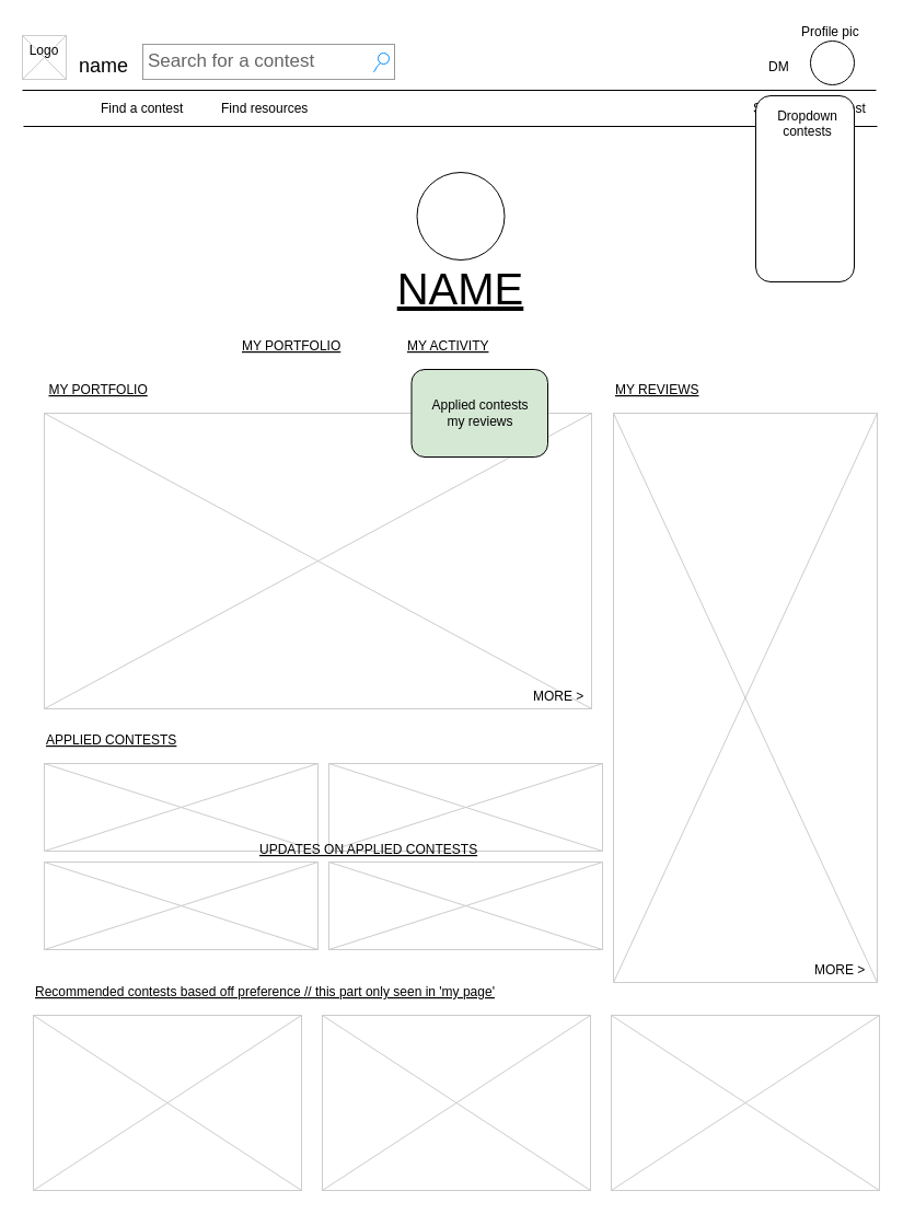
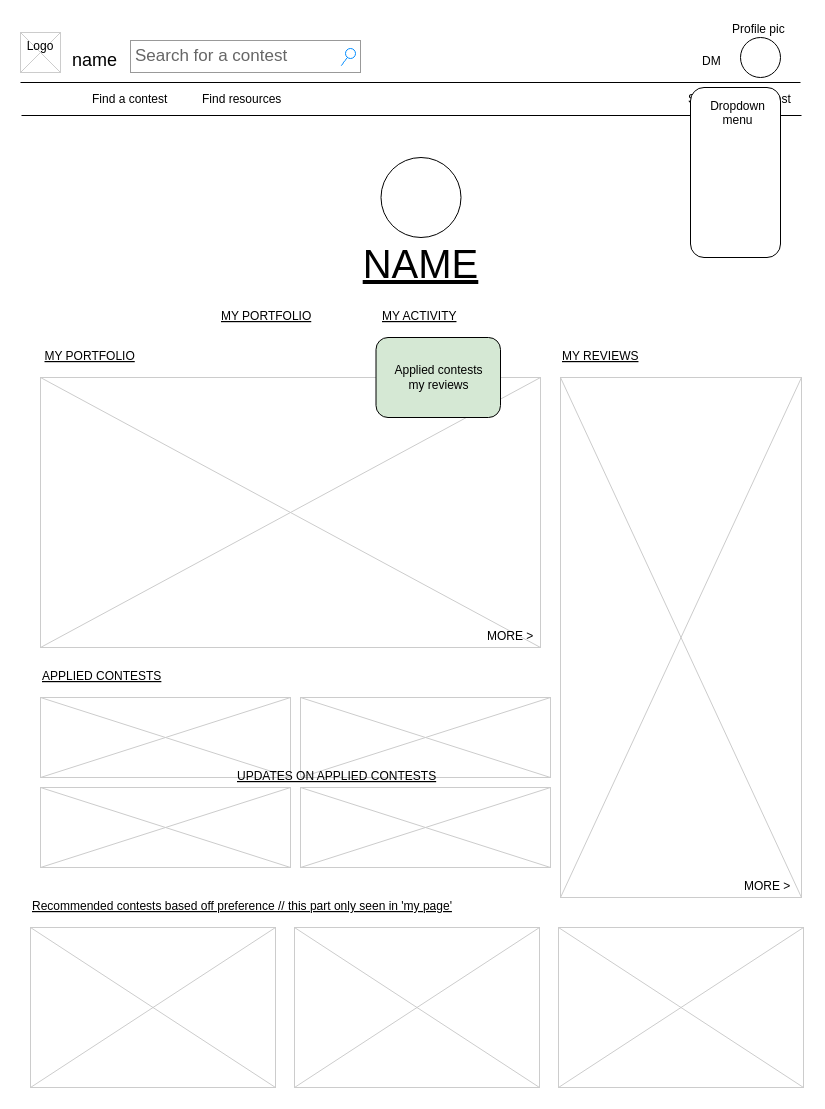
- <mxCell id="23" value="Dropdown&#10;contests" style="text;spacingTop=-5;align=center;" vertex="1" parent="1"><mxGeometry x="700" y="97" width="75" height="100" as="geometry" /></mxCell>
+ <mxCell id="23" value="Dropdown&#10;menu" style="text;spacingTop=-5;align=center;" vertex="1" parent="1"><mxGeometry x="700" y="97" width="75" height="100" as="geometry" /></mxCell>
- <mxCell id="26" value="MY ACTIVITY" style="text;spacingTop=-5;fontStyle=4" vertex="1" parent="1"><mxGeometry x="370" y="307" width="75" height="20" as="geometry" /></mxCell>
+ <mxCell id="26" value="MY ACTIVITY" style="text;spacingTop=-5;fontStyle=4" vertex="1" parent="1"><mxGeometry x="380" y="307" width="75" height="20" as="geometry" /></mxCell>
